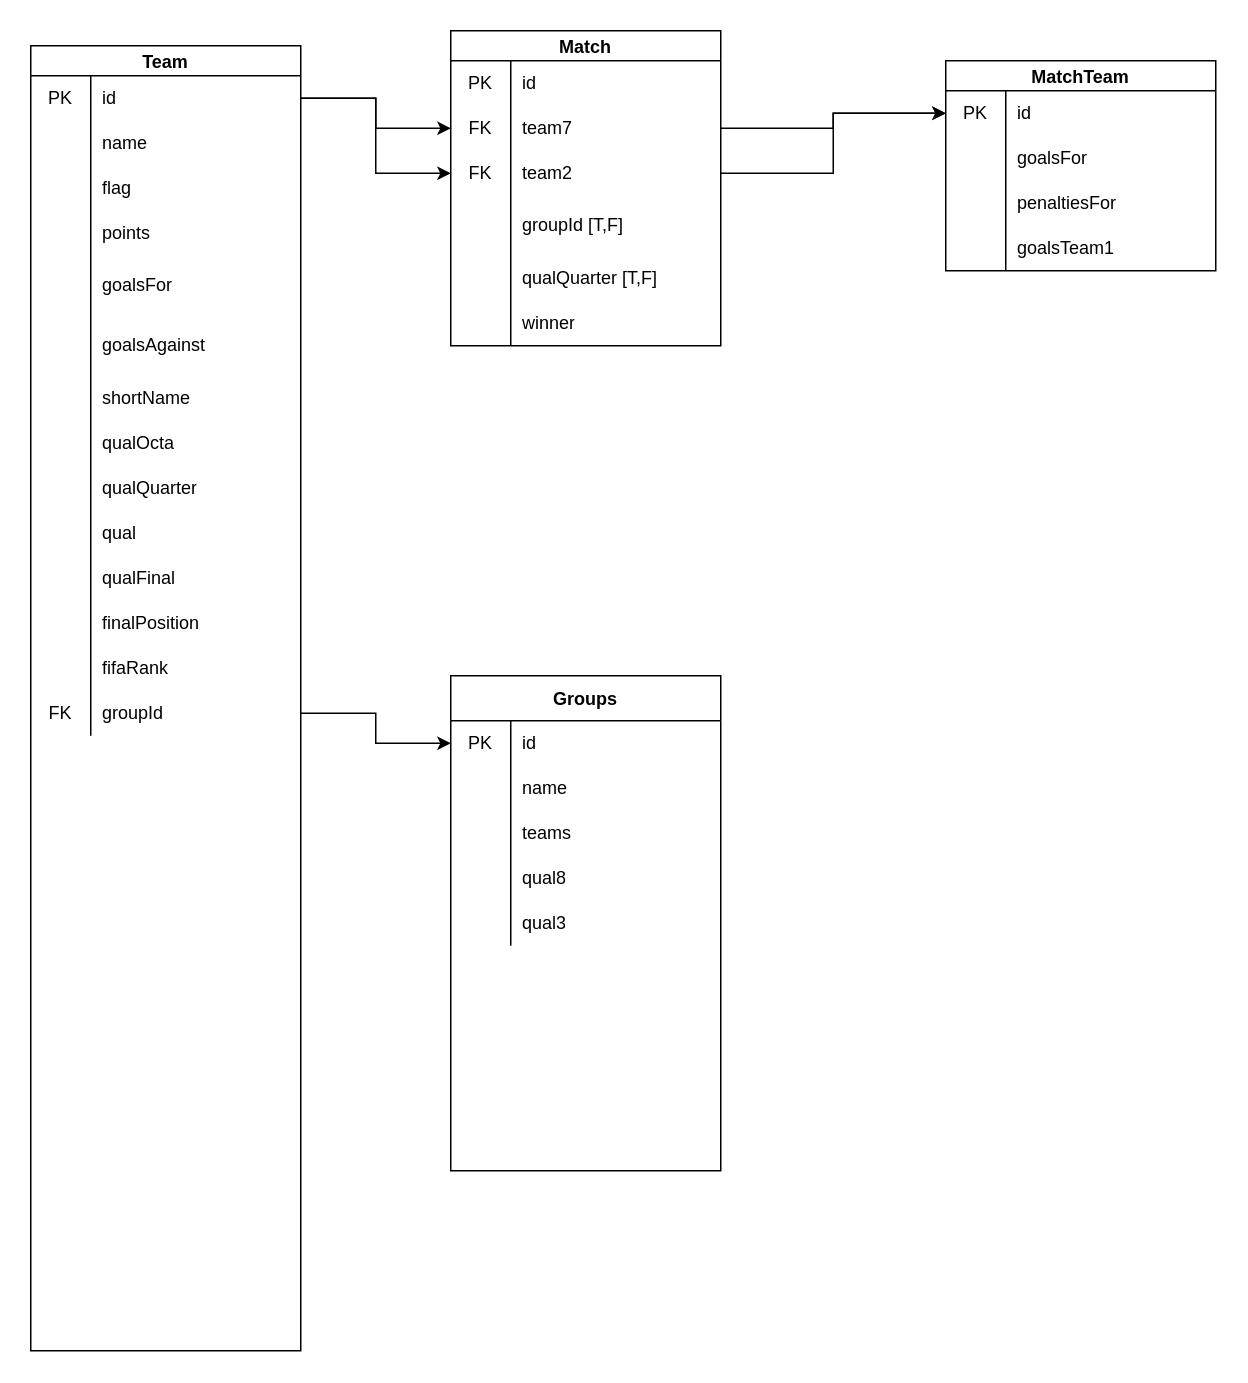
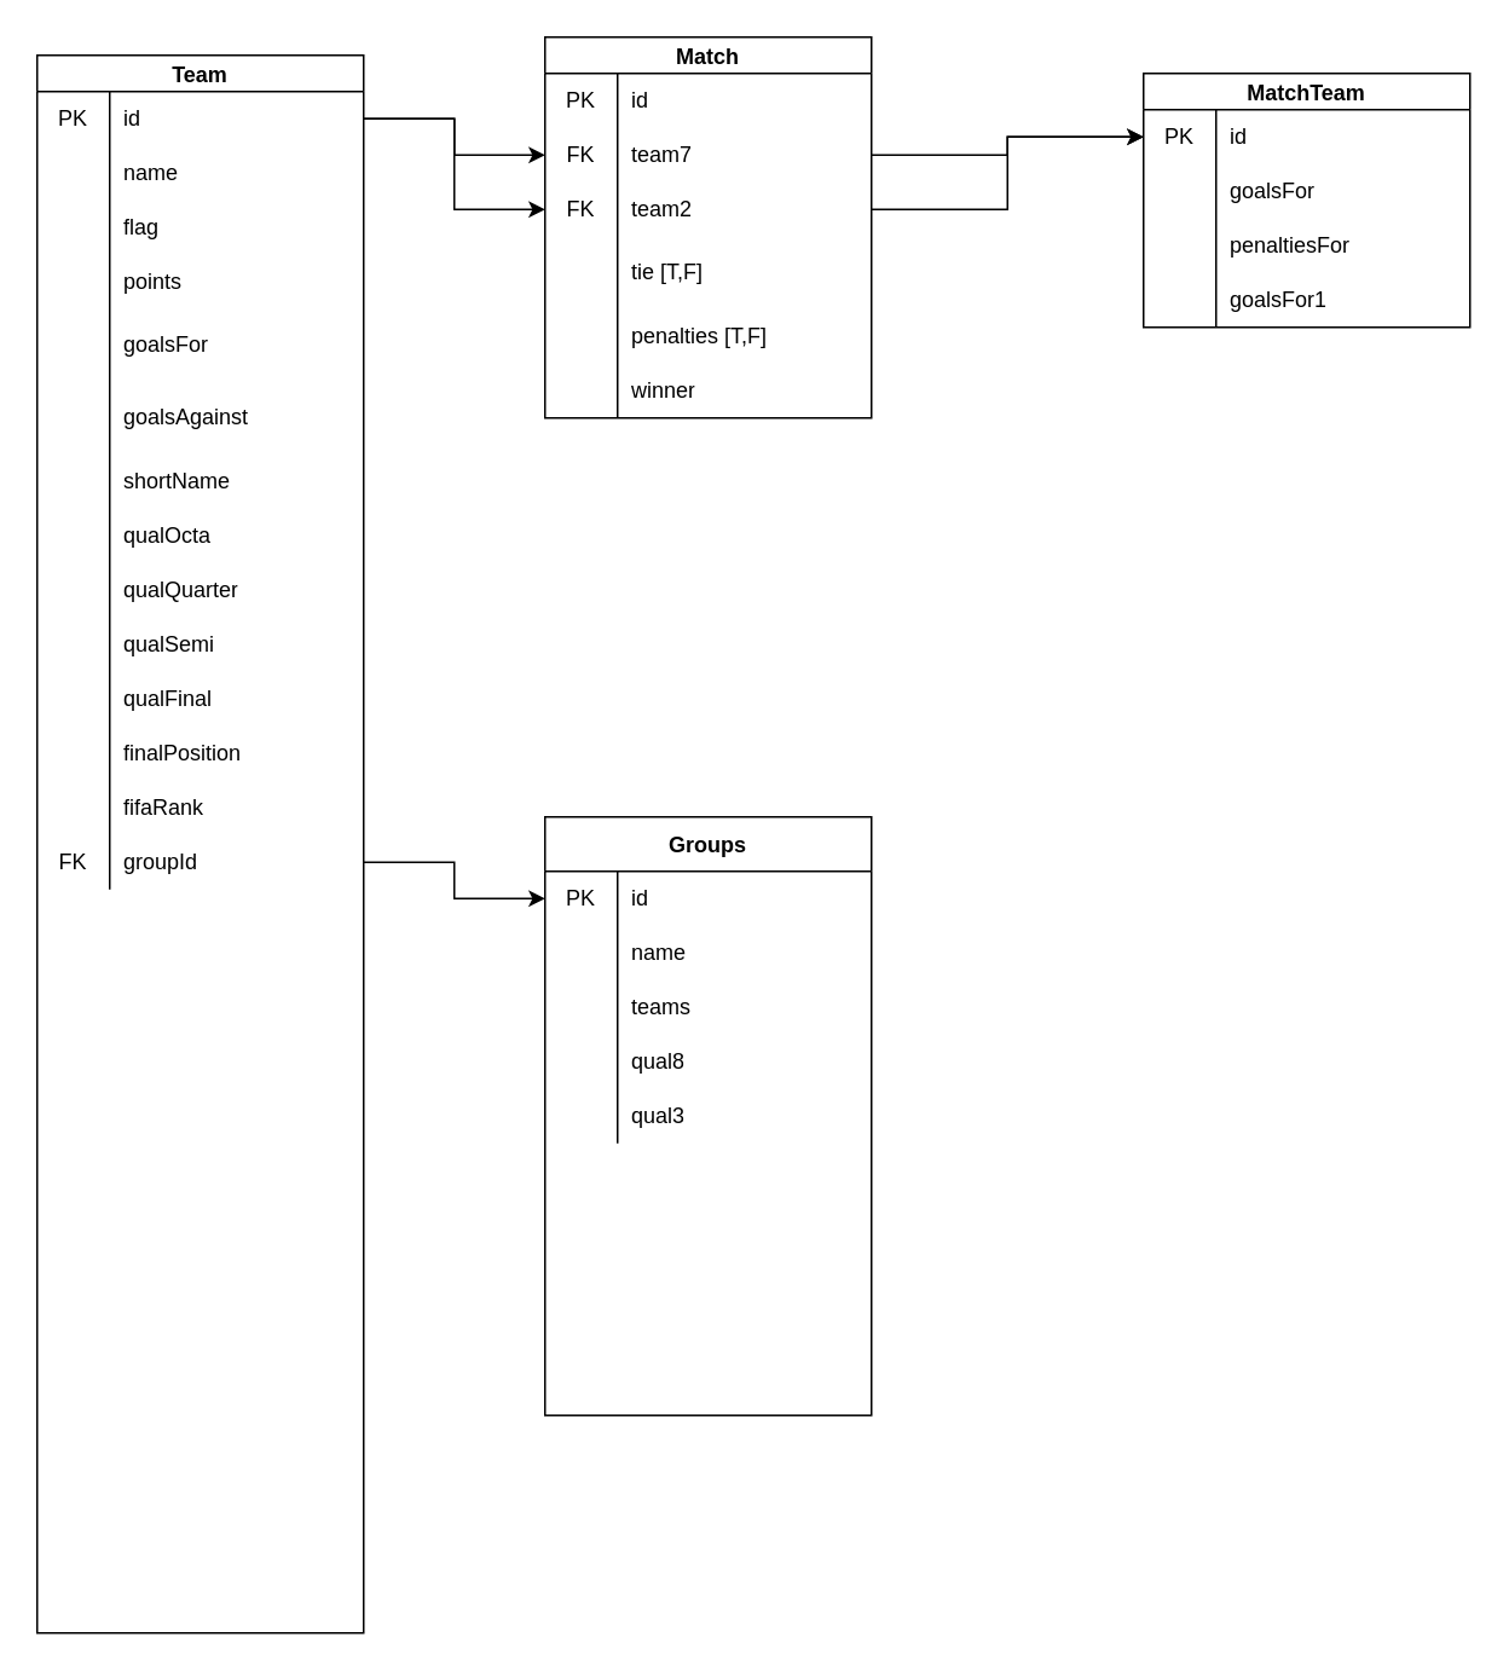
- <mxCell id="74" value="groupId [T,F]" style="shape=partialRectangle;html=1;whiteSpace=wrap;connectable=0;fillColor=none;top=0;left=0;bottom=0;right=0;align=left;spacingLeft=6;overflow=hidden;" vertex="1" parent="72"><mxGeometry x="40" width="140" height="40" as="geometry"><mxRectangle width="140" height="40" as="alternateBounds" /></mxGeometry></mxCell>
+ <mxCell id="74" value="tie [T,F]" style="shape=partialRectangle;html=1;whiteSpace=wrap;connectable=0;fillColor=none;top=0;left=0;bottom=0;right=0;align=left;spacingLeft=6;overflow=hidden;" vertex="1" parent="72"><mxGeometry x="40" width="140" height="40" as="geometry"><mxRectangle width="140" height="40" as="alternateBounds" /></mxGeometry></mxCell>
- <mxCell id="95" value="goalsTeam1" style="shape=partialRectangle;html=1;whiteSpace=wrap;connectable=0;fillColor=none;top=0;left=0;bottom=0;right=0;align=left;spacingLeft=6;overflow=hidden;" vertex="1" parent="93"><mxGeometry x="40" width="140" height="30" as="geometry"><mxRectangle width="140" height="30" as="alternateBounds" /></mxGeometry></mxCell>
+ <mxCell id="95" value="goalsFor1" style="shape=partialRectangle;html=1;whiteSpace=wrap;connectable=0;fillColor=none;top=0;left=0;bottom=0;right=0;align=left;spacingLeft=6;overflow=hidden;" vertex="1" parent="93"><mxGeometry x="40" width="140" height="30" as="geometry"><mxRectangle width="140" height="30" as="alternateBounds" /></mxGeometry></mxCell>
- <mxCell id="77" value="qualQuarter [T,F]" style="shape=partialRectangle;html=1;whiteSpace=wrap;connectable=0;fillColor=none;top=0;left=0;bottom=0;right=0;align=left;spacingLeft=6;overflow=hidden;" vertex="1" parent="75"><mxGeometry x="40" width="140" height="30" as="geometry"><mxRectangle width="140" height="30" as="alternateBounds" /></mxGeometry></mxCell>
+ <mxCell id="77" value="penalties [T,F]" style="shape=partialRectangle;html=1;whiteSpace=wrap;connectable=0;fillColor=none;top=0;left=0;bottom=0;right=0;align=left;spacingLeft=6;overflow=hidden;" vertex="1" parent="75"><mxGeometry x="40" width="140" height="30" as="geometry"><mxRectangle width="140" height="30" as="alternateBounds" /></mxGeometry></mxCell>
- <mxCell id="32" value="qual" style="shape=partialRectangle;html=1;whiteSpace=wrap;connectable=0;fillColor=none;top=0;left=0;bottom=0;right=0;align=left;spacingLeft=6;overflow=hidden;" vertex="1" parent="30"><mxGeometry x="40" width="140" height="30" as="geometry"><mxRectangle width="140" height="30" as="alternateBounds" /></mxGeometry></mxCell>
+ <mxCell id="32" value="qualSemi" style="shape=partialRectangle;html=1;whiteSpace=wrap;connectable=0;fillColor=none;top=0;left=0;bottom=0;right=0;align=left;spacingLeft=6;overflow=hidden;" vertex="1" parent="30"><mxGeometry x="40" width="140" height="30" as="geometry"><mxRectangle width="140" height="30" as="alternateBounds" /></mxGeometry></mxCell>
